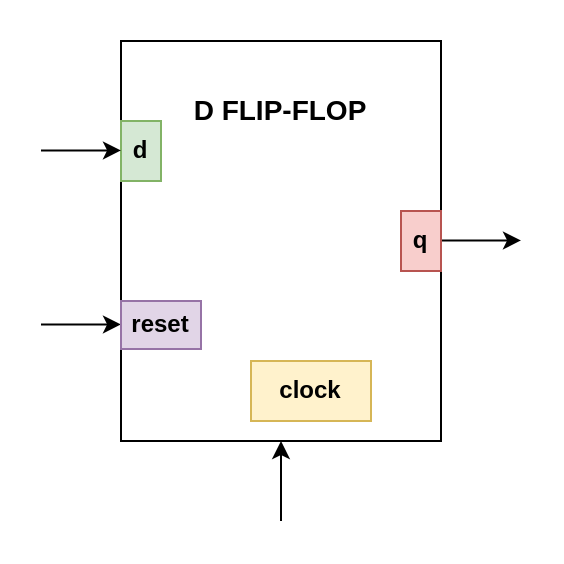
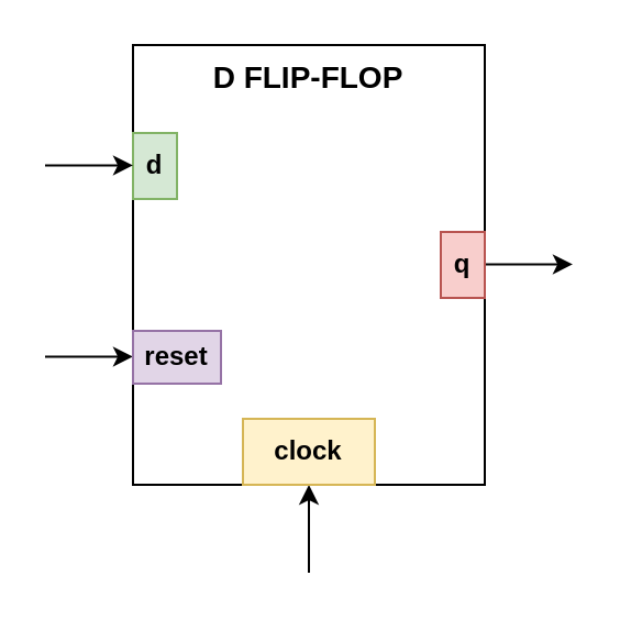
- <mxCell id="11" value="&lt;b&gt;&lt;font style=&quot;font-size: 14px&quot;&gt;D FLIP-FLOP&lt;/font&gt;&lt;/b&gt;" style="text;html=1;strokeColor=none;fillColor=none;align=center;verticalAlign=middle;whiteSpace=wrap;rounded=0;" vertex="1" parent="1"><mxGeometry x="95" y="40" width="90" height="30" as="geometry" /></mxCell>
+ <mxCell id="11" value="&lt;b&gt;&lt;font style=&quot;font-size: 14px&quot;&gt;D FLIP-FLOP&lt;/font&gt;&lt;/b&gt;" style="text;html=1;strokeColor=none;fillColor=none;align=center;verticalAlign=middle;whiteSpace=wrap;rounded=0;" vertex="1" parent="1"><mxGeometry x="95" y="20" width="90" height="30" as="geometry" /></mxCell>
- <mxCell id="6" value="&lt;b&gt;clock&lt;/b&gt;" style="text;html=1;strokeColor=#d6b656;fillColor=#fff2cc;align=center;verticalAlign=middle;whiteSpace=wrap;rounded=0;" vertex="1" parent="1"><mxGeometry x="125" y="180" width="60" height="30" as="geometry" /></mxCell>
+ <mxCell id="6" value="&lt;b&gt;clock&lt;/b&gt;" style="text;html=1;strokeColor=#d6b656;fillColor=#fff2cc;align=center;verticalAlign=middle;whiteSpace=wrap;rounded=0;" vertex="1" parent="1"><mxGeometry x="110" y="190" width="60" height="30" as="geometry" /></mxCell>
